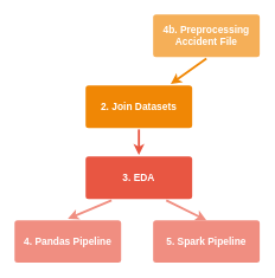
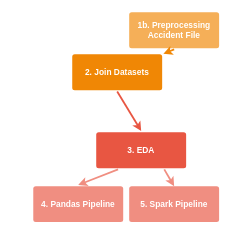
- <mxCell id="6" value="4b. Preprocessing Accident File" style="rounded=1;whiteSpace=wrap;html=1;shadow=0;labelBackgroundColor=none;strokeColor=none;strokeWidth=3;fillColor=#f5af58;fontFamily=Helvetica;fontSize=14;fontColor=#FFFFFF;align=center;spacing=5;arcSize=7;perimeterSpacing=2;fontStyle=1" parent="1" vertex="1"><mxGeometry x="215" y="20" width="150" height="60" as="geometry" /></mxCell>
+ <mxCell id="6" value="1b. Preprocessing Accident File" style="rounded=1;whiteSpace=wrap;html=1;shadow=0;labelBackgroundColor=none;strokeColor=none;strokeWidth=3;fillColor=#f5af58;fontFamily=Helvetica;fontSize=14;fontColor=#FFFFFF;align=center;spacing=5;arcSize=7;perimeterSpacing=2;fontStyle=1" parent="1" vertex="1"><mxGeometry x="215" y="20" width="150" height="60" as="geometry" /></mxCell>
- <mxCell id="5" value="2. Join Datasets" style="rounded=1;whiteSpace=wrap;html=1;shadow=0;labelBackgroundColor=none;strokeColor=none;strokeWidth=3;fillColor=#F08705;fontFamily=Helvetica;fontSize=14;fontColor=#FFFFFF;align=center;spacing=5;fontStyle=1;arcSize=7;perimeterSpacing=2;" parent="1" vertex="1"><mxGeometry x="120" y="120" width="150" height="60" as="geometry" /></mxCell>
+ <mxCell id="5" value="2. Join Datasets" style="rounded=1;whiteSpace=wrap;html=1;shadow=0;labelBackgroundColor=none;strokeColor=none;strokeWidth=3;fillColor=#F08705;fontFamily=Helvetica;fontSize=14;fontColor=#FFFFFF;align=center;spacing=5;fontStyle=1;arcSize=7;perimeterSpacing=2;" parent="1" vertex="1"><mxGeometry x="120" y="90" width="150" height="60" as="geometry" /></mxCell>
- <mxCell id="9" value="&lt;b&gt;3. EDA&lt;/b&gt;" style="rounded=1;whiteSpace=wrap;html=1;shadow=0;labelBackgroundColor=none;strokeColor=none;strokeWidth=3;fontFamily=Helvetica;fontSize=14;fontColor=#FFFFFF;align=center;spacing=5;arcSize=7;perimeterSpacing=2;fillColor=#E85642;" parent="1" vertex="1"><mxGeometry x="120" y="220" width="150" height="60" as="geometry" /></mxCell>
+ <mxCell id="9" value="&lt;b&gt;3. EDA&lt;/b&gt;" style="rounded=1;whiteSpace=wrap;html=1;shadow=0;labelBackgroundColor=none;strokeColor=none;strokeWidth=3;fontFamily=Helvetica;fontSize=14;fontColor=#FFFFFF;align=center;spacing=5;arcSize=7;perimeterSpacing=2;fillColor=#E85642;" parent="1" vertex="1"><mxGeometry x="160" y="220" width="150" height="60" as="geometry" /></mxCell>
- <mxCell id="4" value="4. Pandas Pipeline" style="rounded=1;whiteSpace=wrap;html=1;shadow=0;labelBackgroundColor=none;strokeColor=none;strokeWidth=3;fontFamily=Helvetica;fontSize=14;fontColor=#FFFFFF;align=center;spacing=5;fontStyle=1;arcSize=7;perimeterSpacing=2;fillColor=#F08E81;" parent="1" vertex="1"><mxGeometry x="20" y="310" width="150" height="60" as="geometry" /></mxCell>
+ <mxCell id="4" value="4. Pandas Pipeline" style="rounded=1;whiteSpace=wrap;html=1;shadow=0;labelBackgroundColor=none;strokeColor=none;strokeWidth=3;fontFamily=Helvetica;fontSize=14;fontColor=#FFFFFF;align=center;spacing=5;fontStyle=1;arcSize=7;perimeterSpacing=2;fillColor=#F08E81;" parent="1" vertex="1"><mxGeometry x="55" y="310" width="150" height="60" as="geometry" /></mxCell>
